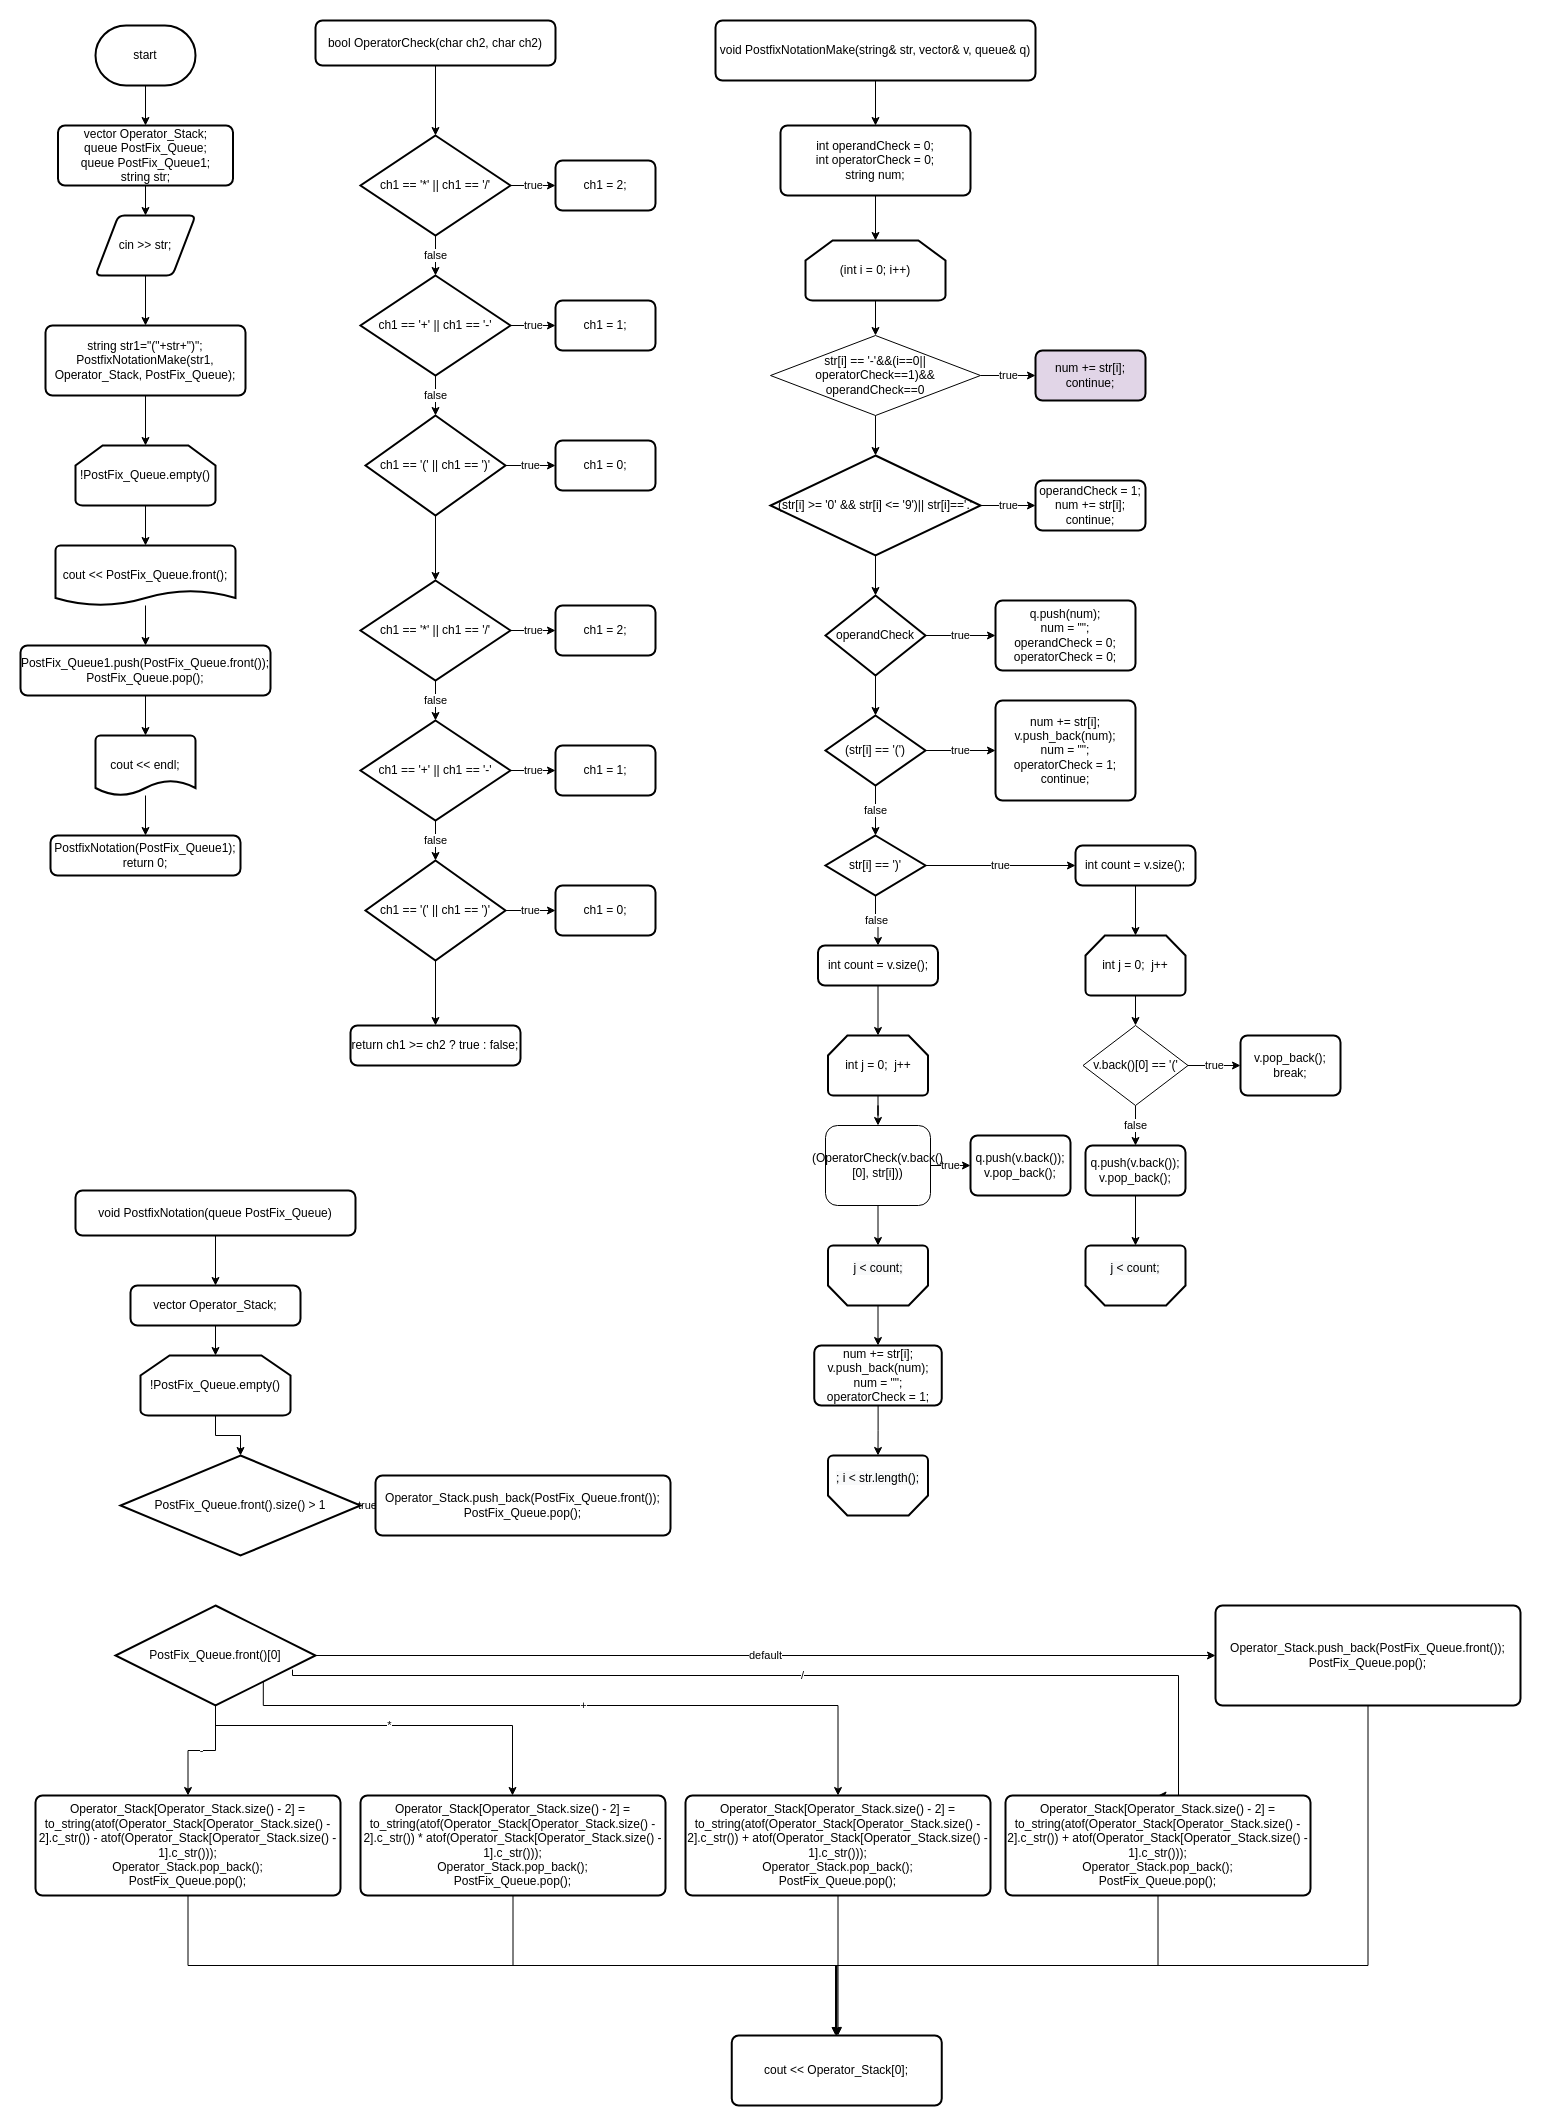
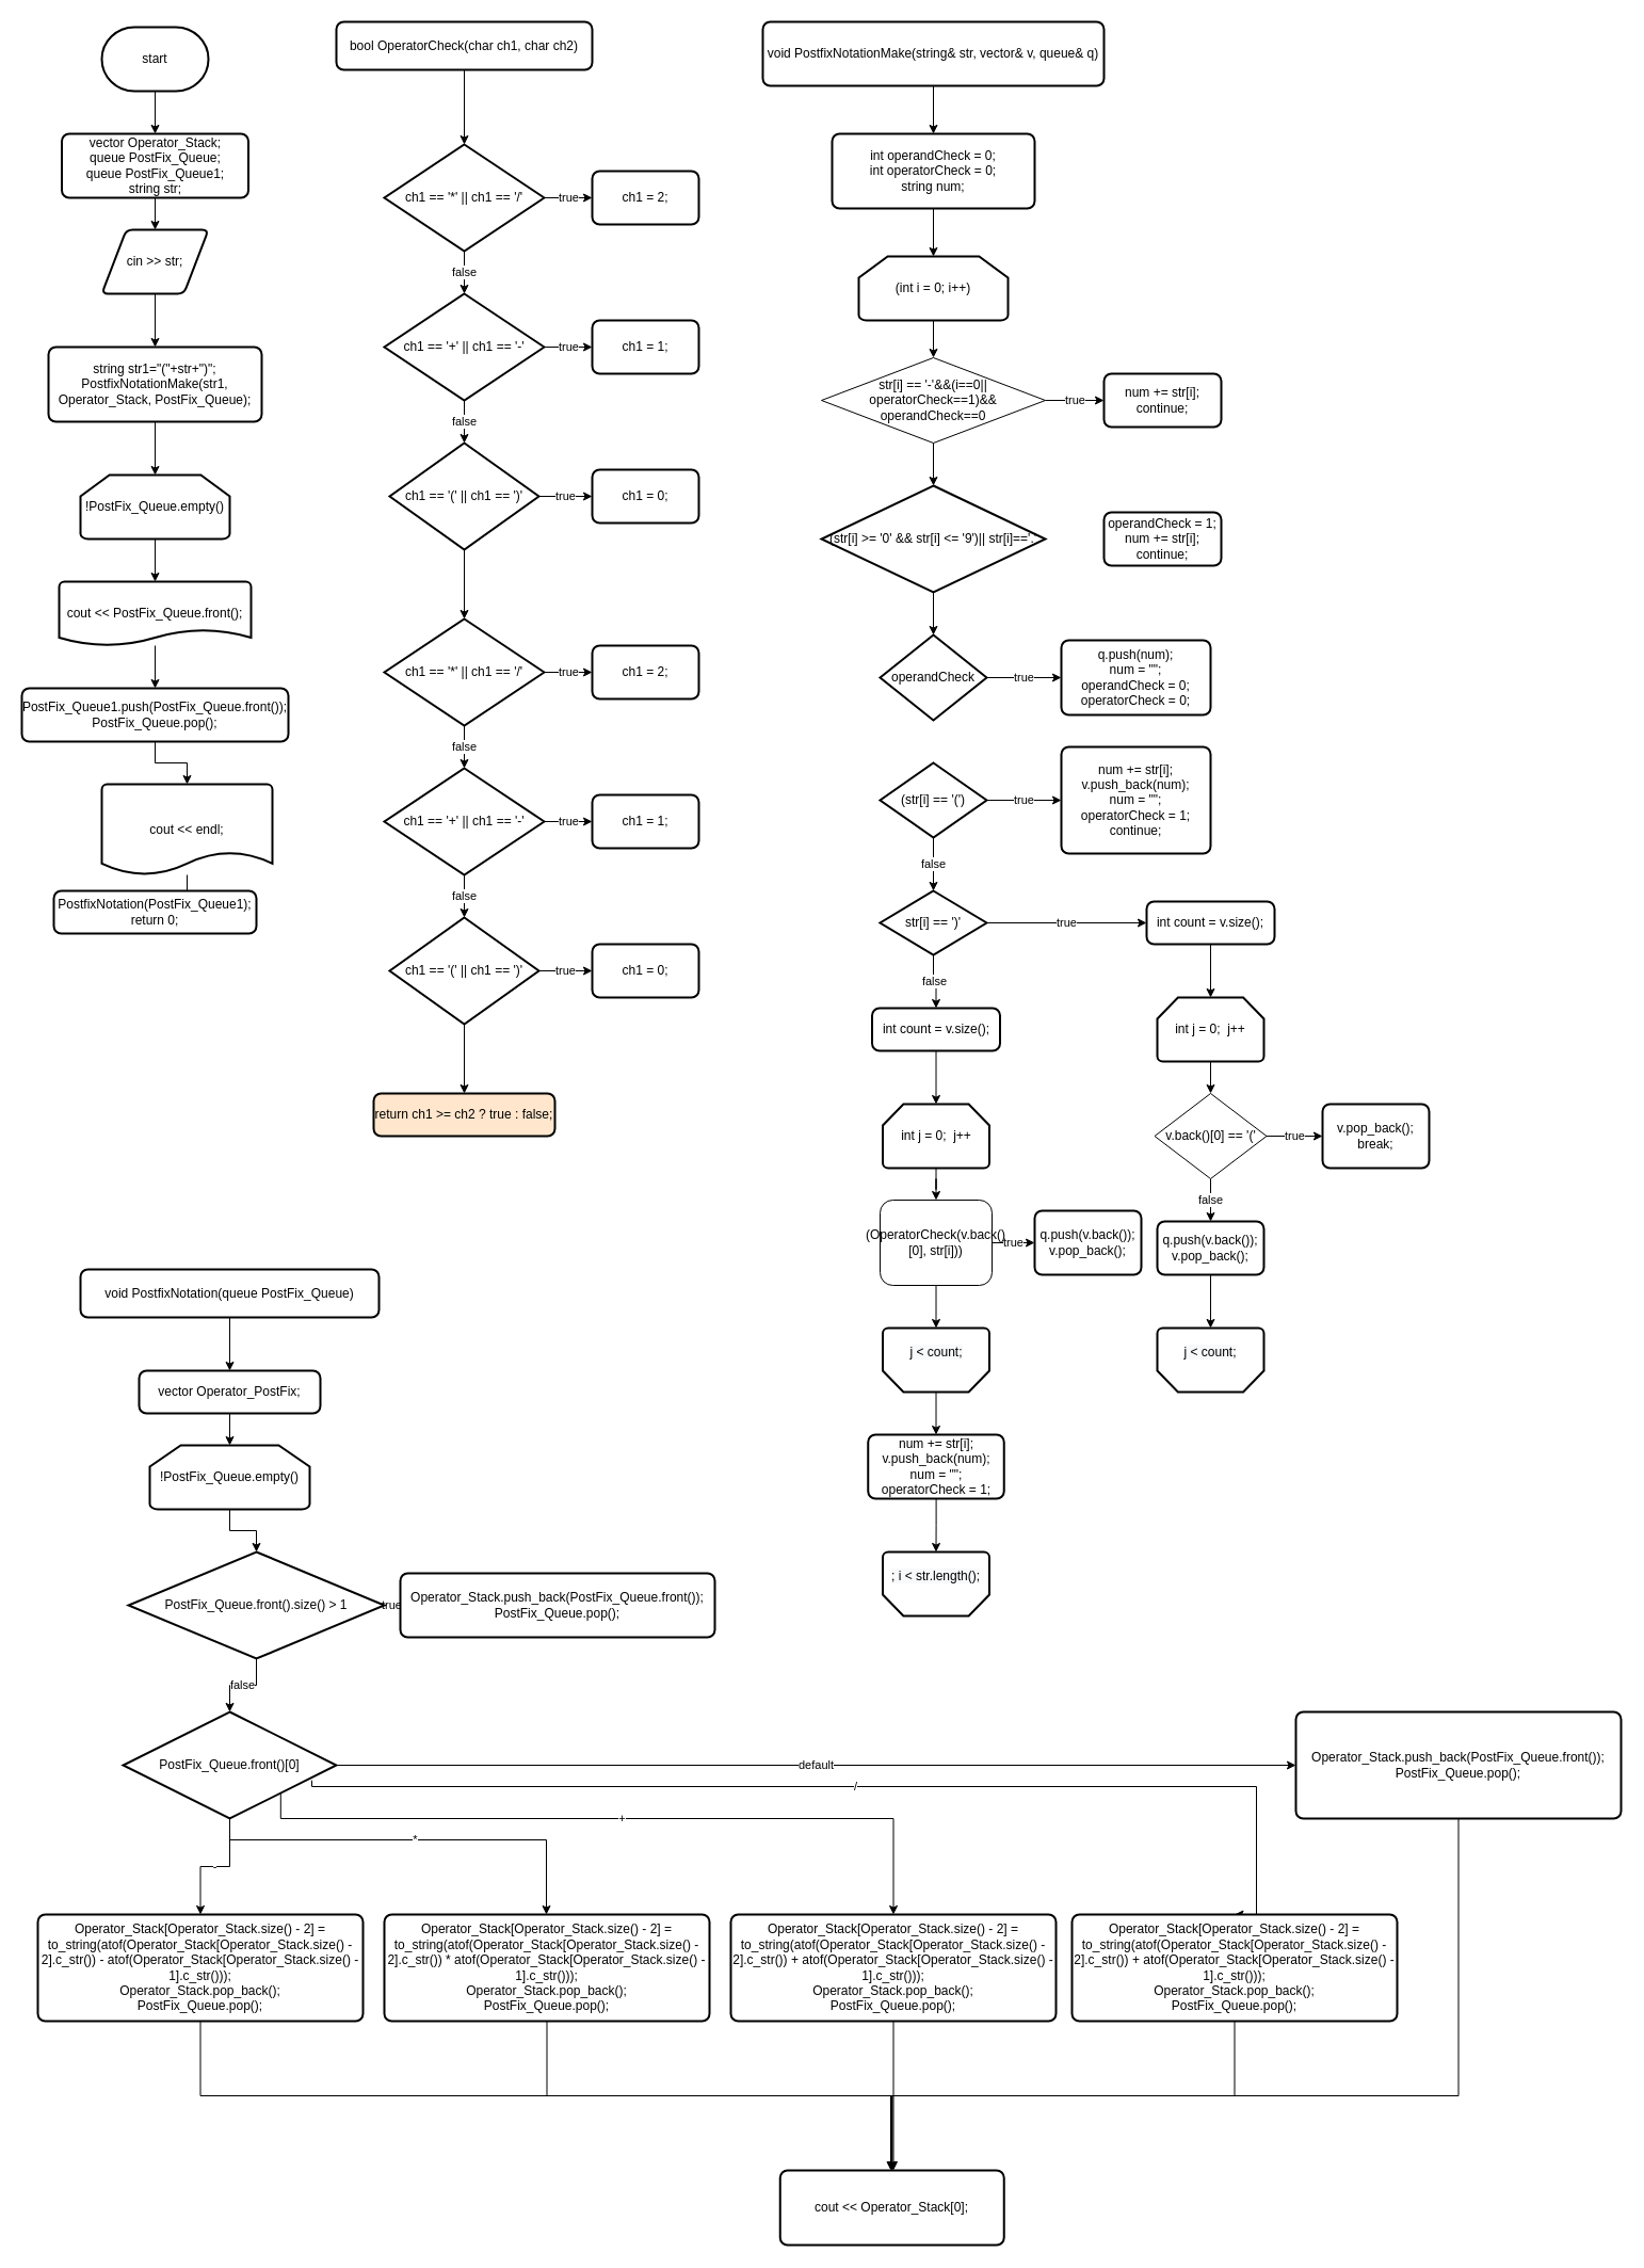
- <mxCell id="20" value="bool OperatorCheck(char ch2, char ch2)" style="rounded=1;whiteSpace=wrap;html=1;absoluteArcSize=1;arcSize=14;strokeWidth=2;" vertex="1" parent="1"><mxGeometry x="315" y="20" width="240" height="45" as="geometry" /></mxCell>
+ <mxCell id="20" value="bool OperatorCheck(char ch1, char ch2)" style="rounded=1;whiteSpace=wrap;html=1;absoluteArcSize=1;arcSize=14;strokeWidth=2;" vertex="1" parent="1"><mxGeometry x="315" y="20" width="240" height="45" as="geometry" /></mxCell>
- <mxCell id="57" value="num += str[i];&#10;   continue;" style="rounded=1;whiteSpace=wrap;html=1;absoluteArcSize=1;arcSize=14;strokeWidth=2;fillColor=#e1d5e7;" vertex="1" parent="1"><mxGeometry x="1035" y="350" width="110" height="50" as="geometry" /></mxCell>
+ <mxCell id="57" value="num += str[i];&#10;   continue;" style="rounded=1;whiteSpace=wrap;html=1;absoluteArcSize=1;arcSize=14;strokeWidth=2;" vertex="1" parent="1"><mxGeometry x="1035" y="350" width="110" height="50" as="geometry" /></mxCell>
- <mxCell id="58" value="true" style="edgeStyle=orthogonalEdgeStyle;rounded=0;orthogonalLoop=1;jettySize=auto;html=1;" edge="1" parent="1" source="60" target="61"><mxGeometry relative="1" as="geometry"><mxPoint x="1035" y="505" as="targetPoint" /></mxGeometry></mxCell>
- <mxCell id="63" style="edgeStyle=orthogonalEdgeStyle;rounded=0;orthogonalLoop=1;jettySize=auto;html=1;" edge="1" parent="1" source="64" target="68"><mxGeometry relative="1" as="geometry"><mxPoint x="875" y="715" as="targetPoint" /></mxGeometry></mxCell>
- <mxCell id="17" value="cout &lt;&lt; endl;" style="strokeWidth=2;html=1;shape=mxgraph.flowchart.document2;whiteSpace=wrap;size=0.25;" vertex="1" parent="1"><mxGeometry x="95" y="735" width="100" height="60" as="geometry" /></mxCell>
+ <mxCell id="17" value="cout &lt;&lt; endl;" style="strokeWidth=2;html=1;shape=mxgraph.flowchart.document2;whiteSpace=wrap;size=0.25;" vertex="1" parent="1"><mxGeometry x="95" y="735" width="160" height="85" as="geometry" /></mxCell>
- <mxCell id="45" value="return ch1 &gt;= ch2 ? true : false;" style="rounded=1;whiteSpace=wrap;html=1;absoluteArcSize=1;arcSize=14;strokeWidth=2;" vertex="1" parent="1"><mxGeometry x="350" y="1025" width="170" height="40" as="geometry" /></mxCell>
+ <mxCell id="45" value="return ch1 &gt;= ch2 ? true : false;" style="rounded=1;whiteSpace=wrap;html=1;absoluteArcSize=1;arcSize=14;strokeWidth=2;fillColor=#ffe6cc;" vertex="1" parent="1"><mxGeometry x="350" y="1025" width="170" height="40" as="geometry" /></mxCell>
- <mxCell id="101" value="vector&lt;string&gt; Operator_Stack;" style="rounded=1;whiteSpace=wrap;html=1;absoluteArcSize=1;arcSize=14;strokeWidth=2;" vertex="1" parent="1"><mxGeometry x="130" y="1285" width="170" height="40" as="geometry" /></mxCell>
+ <mxCell id="101" value="vector&lt;string&gt; Operator_PostFix;" style="rounded=1;whiteSpace=wrap;html=1;absoluteArcSize=1;arcSize=14;strokeWidth=2;" vertex="1" parent="1"><mxGeometry x="130" y="1285" width="170" height="40" as="geometry" /></mxCell>
+ <mxCell id="105" value="false" style="edgeStyle=orthogonalEdgeStyle;rounded=0;orthogonalLoop=1;jettySize=auto;html=1;entryX=0.5;entryY=0;entryDx=0;entryDy=0;entryPerimeter=0;" edge="1" parent="1" source="106" target="113"><mxGeometry relative="1" as="geometry"><mxPoint x="215" y="1595" as="targetPoint" /></mxGeometry></mxCell>
